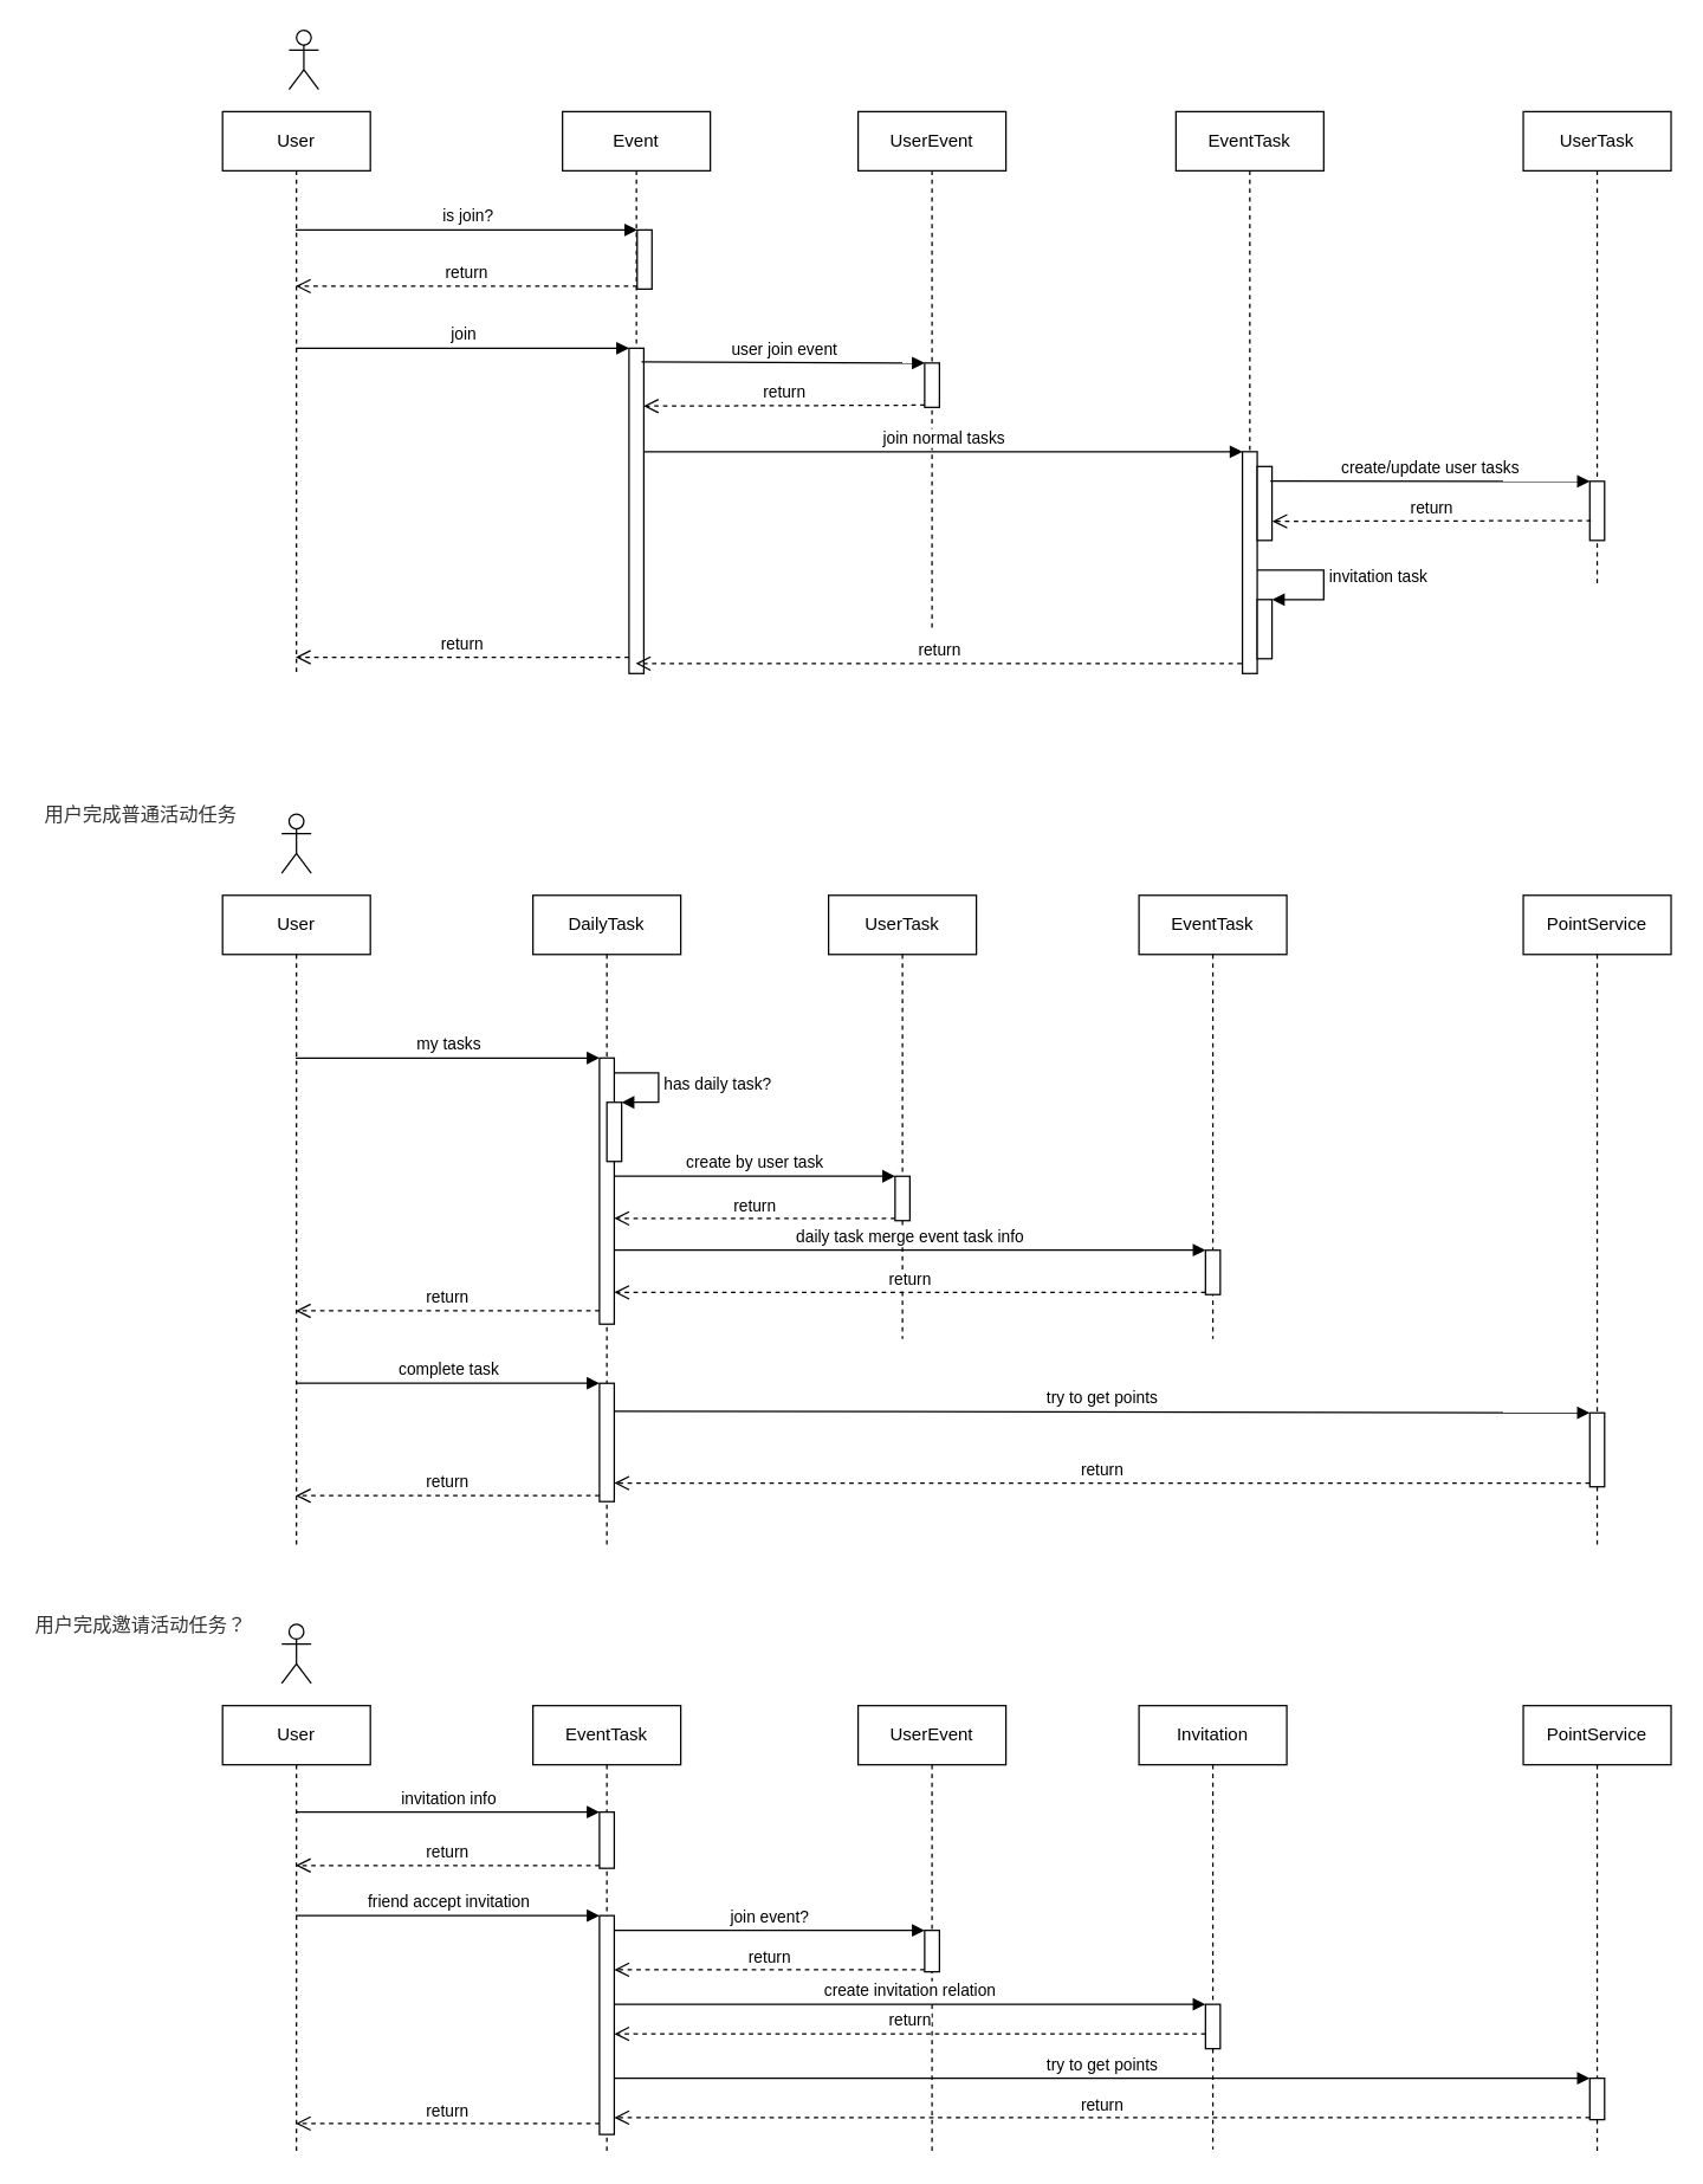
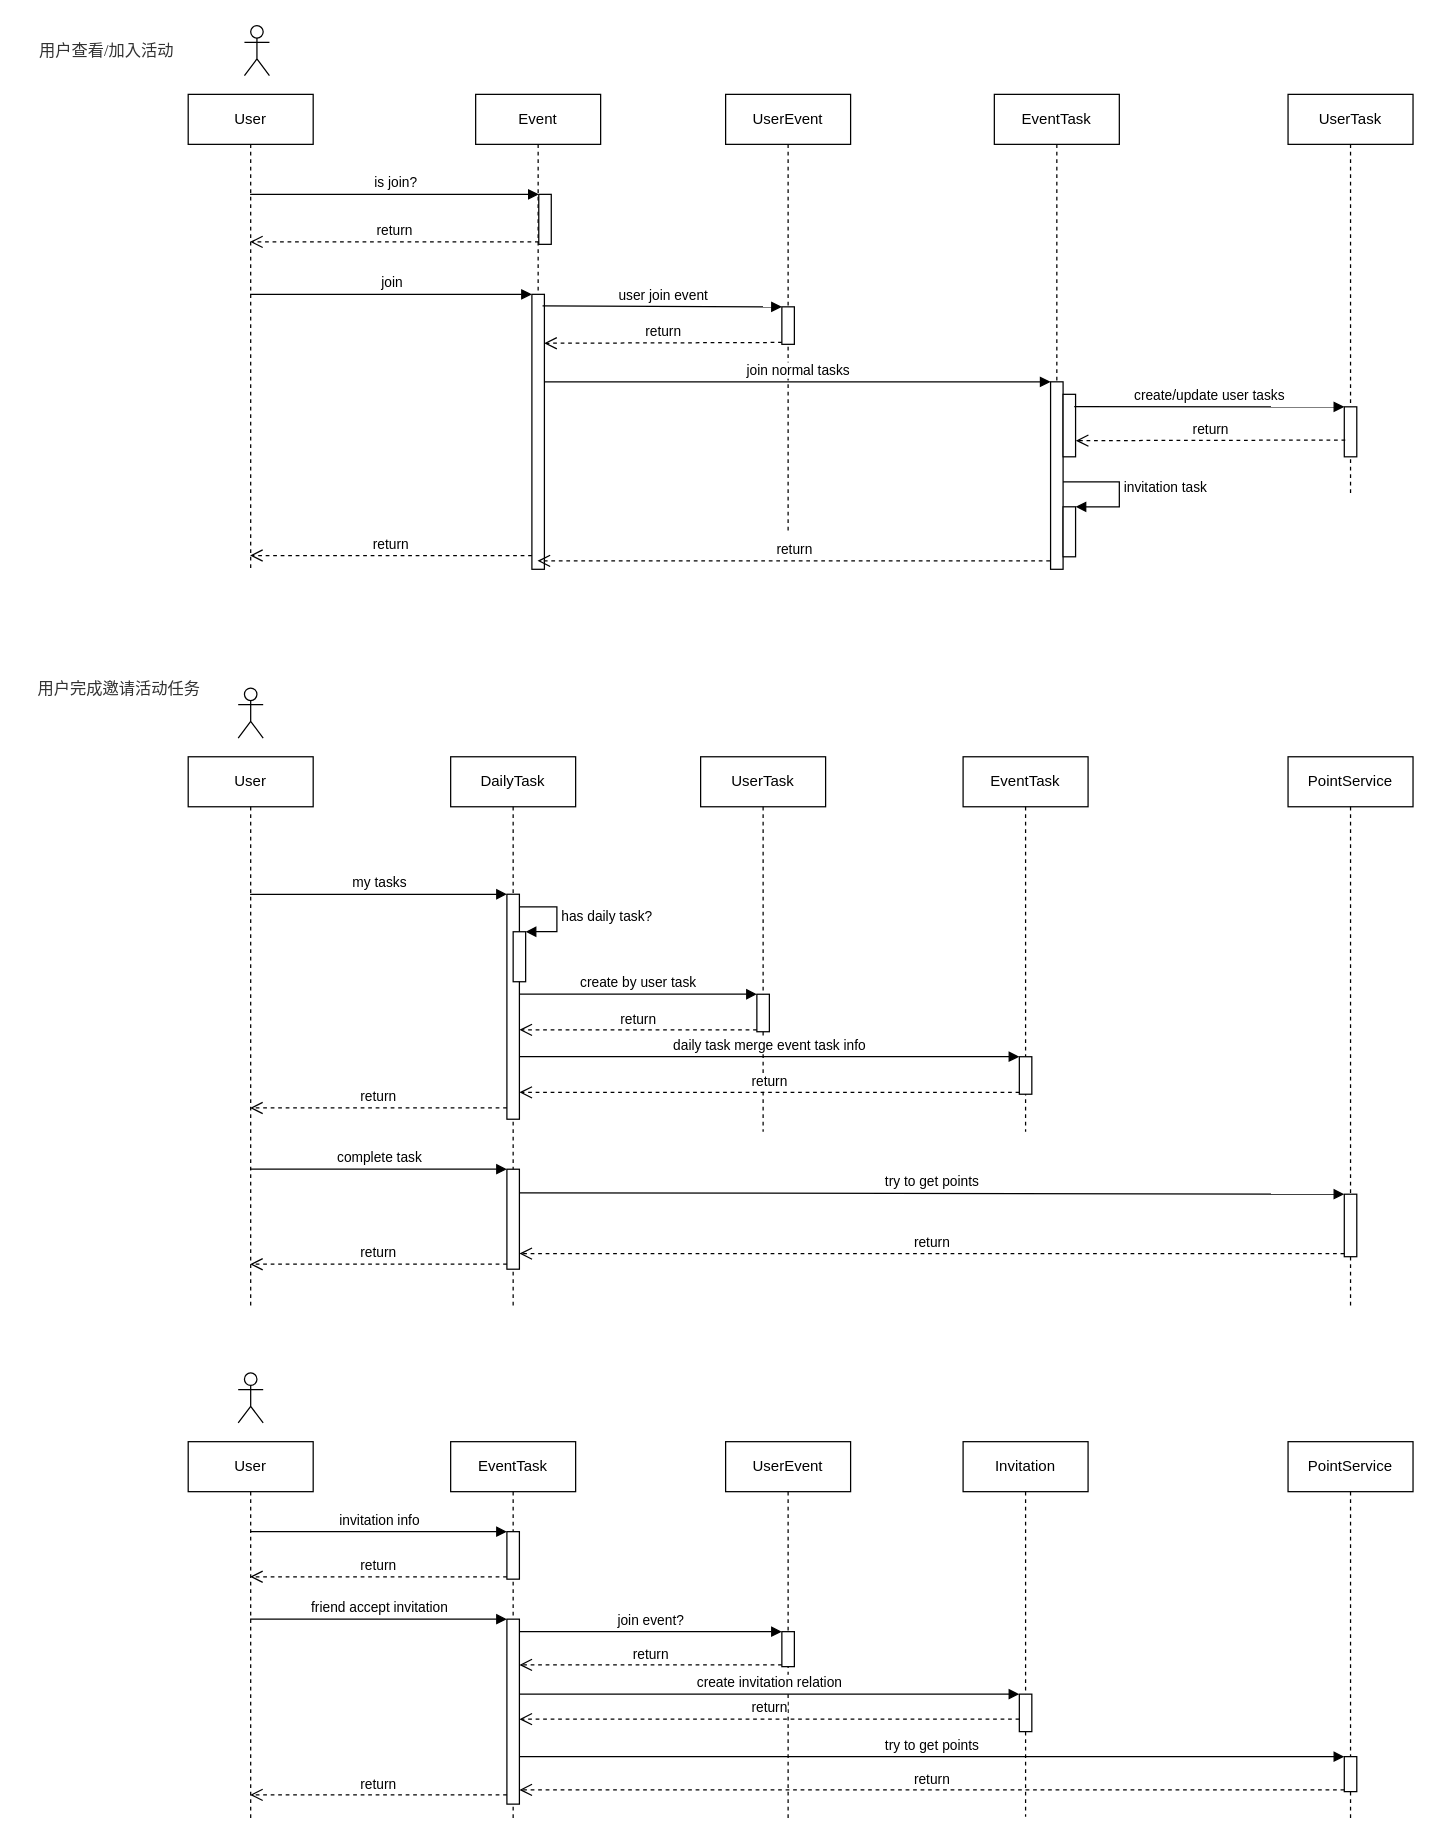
+ <mxCell id="3" value="&lt;span style=&quot;color: rgb(50, 50, 50); font-family: 微软雅黑; font-size: 13px; background-color: rgba(255, 255, 255, 0.01);&quot;&gt;用户查看/加入活动&lt;/span&gt;" style="text;html=1;strokeColor=none;fillColor=none;align=center;verticalAlign=middle;whiteSpace=wrap;rounded=0;" vertex="1" parent="1"><mxGeometry x="20" y="25" width="130" height="30" as="geometry" /></mxCell>
- <mxCell id="27" value="&lt;meta charset=&quot;utf-8&quot;&gt;&lt;span style=&quot;color: rgb(50, 50, 50); font-family: 微软雅黑; font-size: 13px; font-style: normal; font-variant-ligatures: normal; font-variant-caps: normal; font-weight: 400; letter-spacing: normal; orphans: 2; text-align: center; text-indent: 0px; text-transform: none; widows: 2; word-spacing: 0px; -webkit-text-stroke-width: 0px; background-color: rgba(255, 255, 255, 0.01); text-decoration-thickness: initial; text-decoration-style: initial; text-decoration-color: initial; float: none; display: inline !important;&quot;&gt;用户完成普通活动任务&lt;/span&gt;" style="text;html=1;strokeColor=none;fillColor=none;align=center;verticalAlign=middle;whiteSpace=wrap;rounded=0;" vertex="1" parent="1"><mxGeometry x="20" y="537" width="150" height="25" as="geometry" /></mxCell>
+ <mxCell id="27" value="&lt;meta charset=&quot;utf-8&quot;&gt;&lt;span style=&quot;color: rgb(50, 50, 50); font-family: 微软雅黑; font-size: 13px; font-style: normal; font-variant-ligatures: normal; font-variant-caps: normal; font-weight: 400; letter-spacing: normal; orphans: 2; text-align: center; text-indent: 0px; text-transform: none; widows: 2; word-spacing: 0px; -webkit-text-stroke-width: 0px; background-color: rgba(255, 255, 255, 0.01); text-decoration-thickness: initial; text-decoration-style: initial; text-decoration-color: initial; float: none; display: inline !important;&quot;&gt;用户完成邀请活动任务&lt;/span&gt;" style="text;html=1;strokeColor=none;fillColor=none;align=center;verticalAlign=middle;whiteSpace=wrap;rounded=0;" vertex="1" parent="1"><mxGeometry x="20" y="537" width="150" height="25" as="geometry" /></mxCell>
- <mxCell id="51" value="&lt;span style=&quot;color: rgb(50, 50, 50); font-family: 微软雅黑; font-size: 13px; font-style: normal; font-variant-ligatures: normal; font-variant-caps: normal; font-weight: 400; letter-spacing: normal; orphans: 2; text-align: center; text-indent: 0px; text-transform: none; widows: 2; word-spacing: 0px; -webkit-text-stroke-width: 0px; background-color: rgba(255, 255, 255, 0.01); text-decoration-thickness: initial; text-decoration-style: initial; text-decoration-color: initial; float: none; display: inline !important;&quot;&gt;用户完成邀请活动任务？&lt;/span&gt;" style="text;html=1;strokeColor=none;fillColor=none;align=center;verticalAlign=middle;whiteSpace=wrap;rounded=0;" vertex="1" parent="1"><mxGeometry x="20" y="1085" width="150" height="25" as="geometry" /></mxCell>
